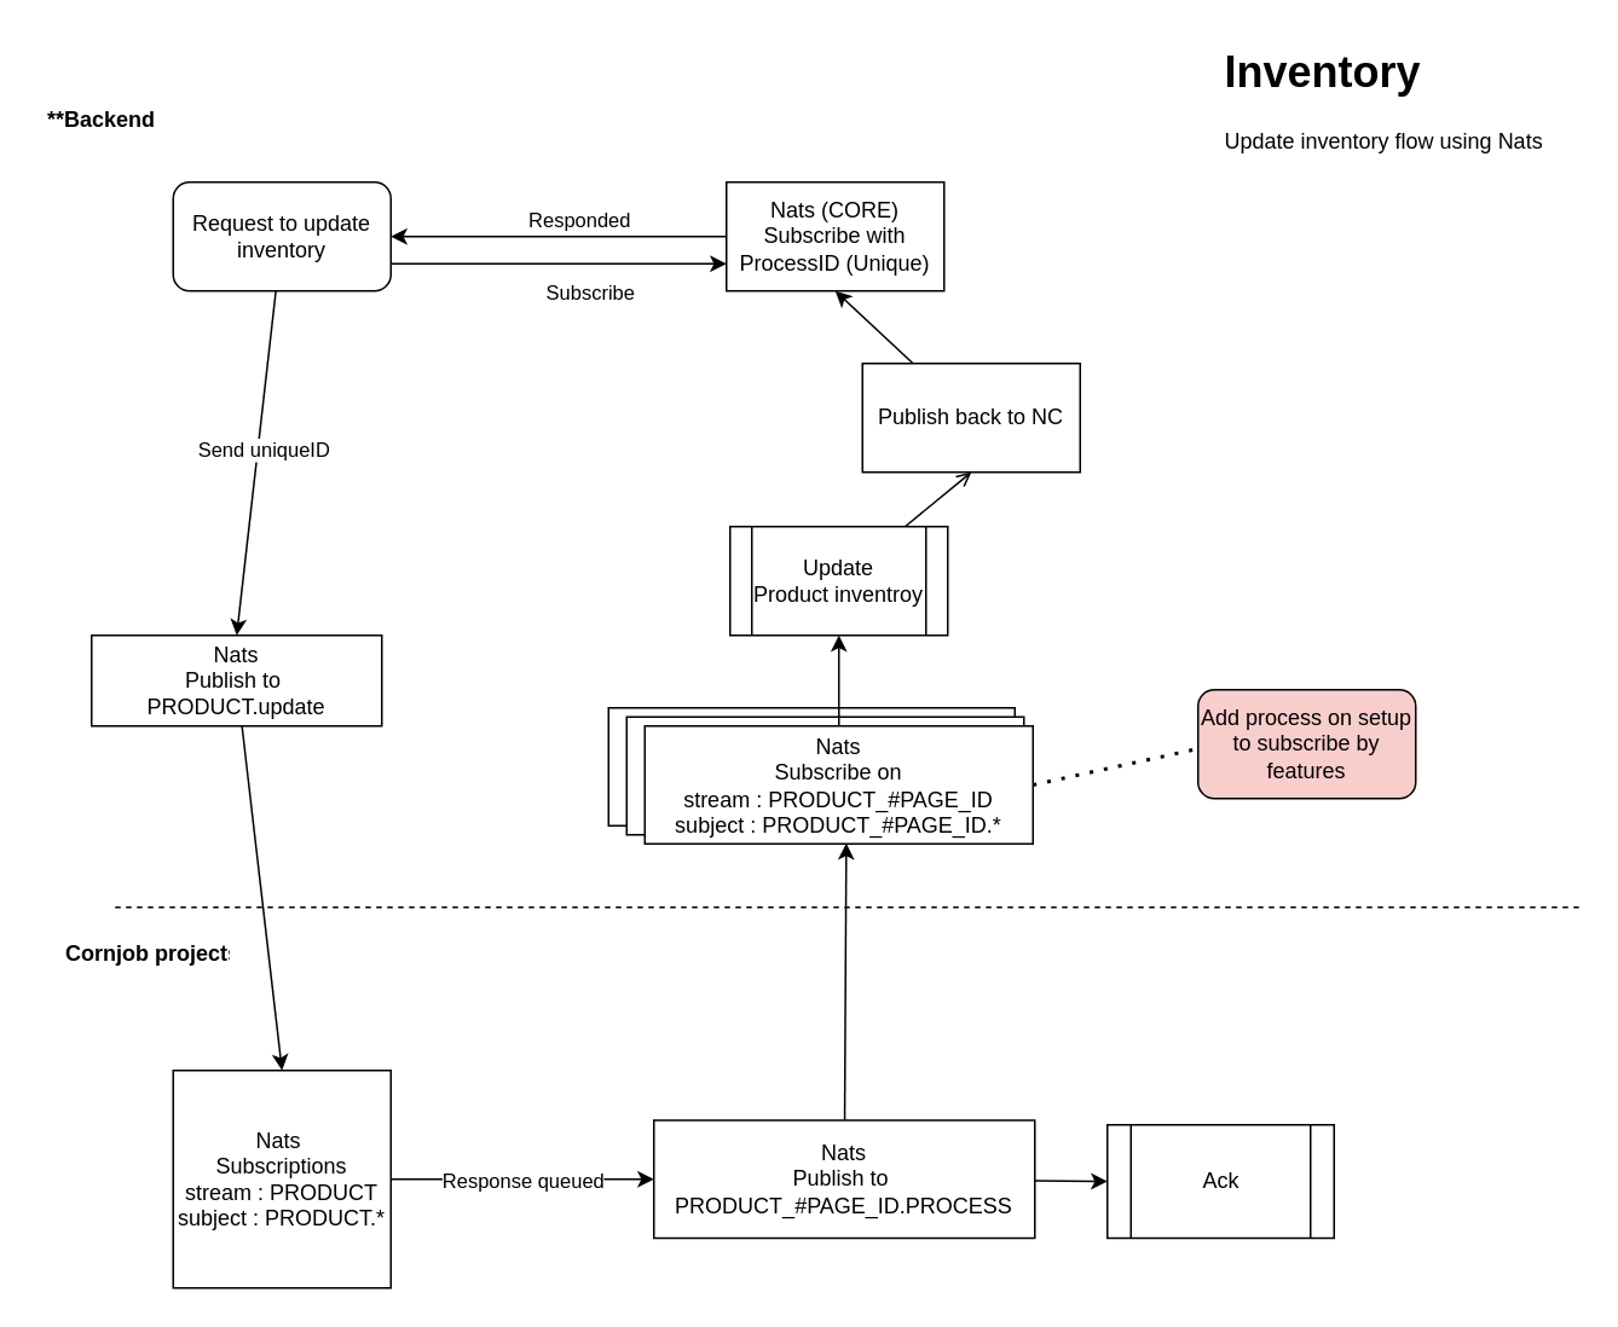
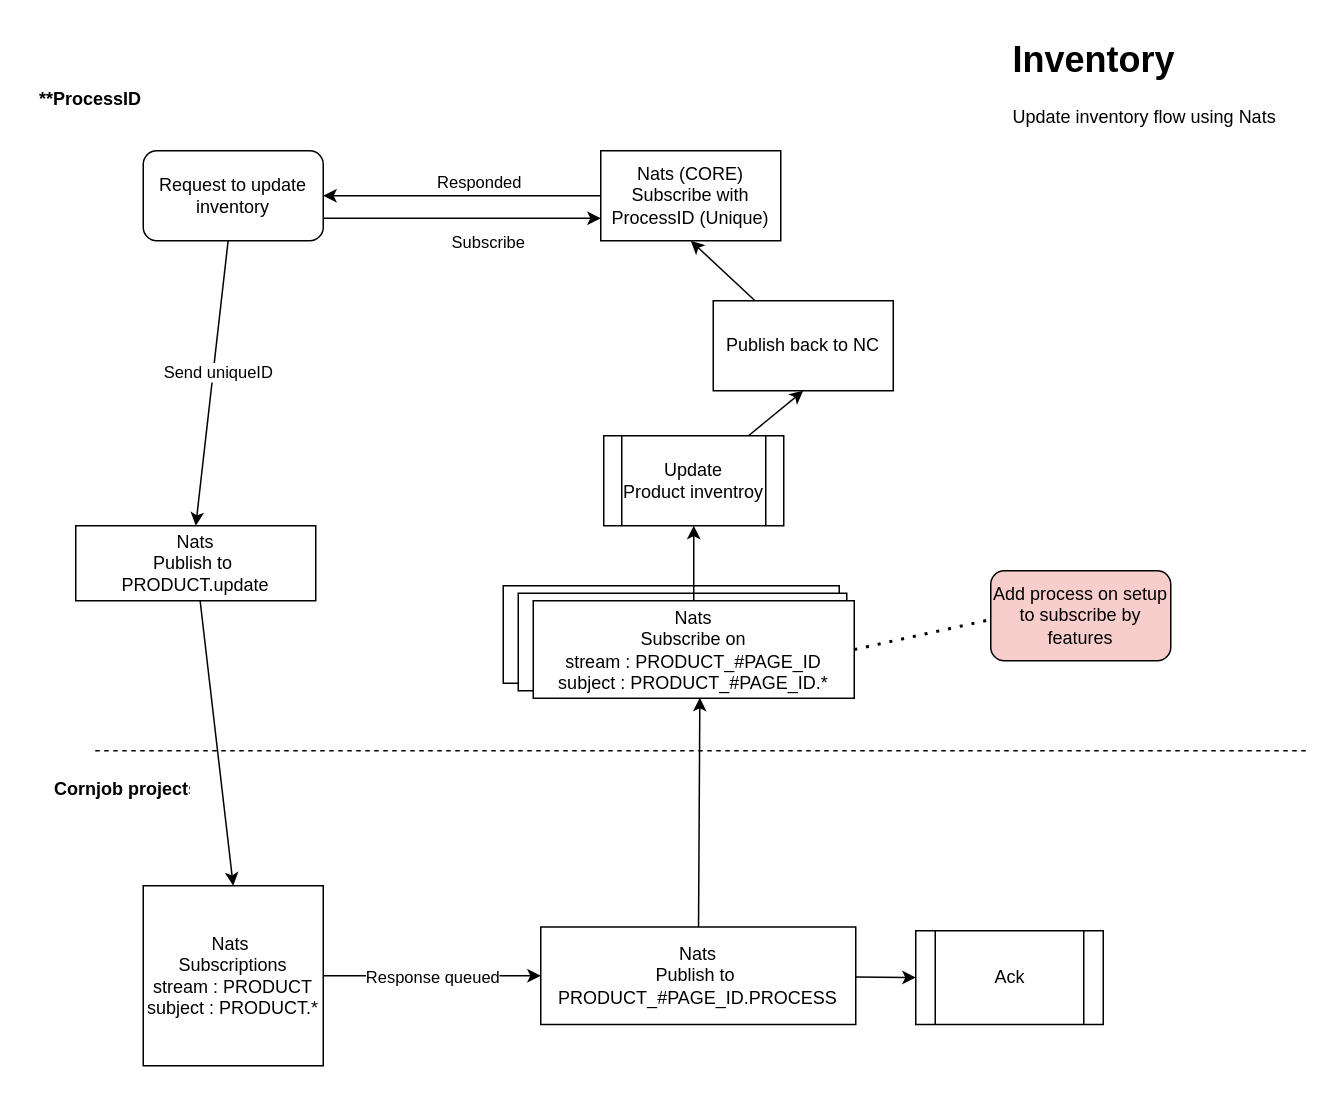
- <mxCell id="17" value="**Backend" style="text;strokeColor=none;fillColor=none;align=left;verticalAlign=middle;spacingLeft=4;spacingRight=4;overflow=hidden;points=[[0,0.5],[1,0.5]];portConstraint=eastwest;rotatable=0;fontStyle=1" parent="1" vertex="1"><mxGeometry y="50" width="100" height="30" as="geometry" x="20" /></mxCell>
+ <mxCell id="17" value="**ProcessID" style="text;strokeColor=none;fillColor=none;align=left;verticalAlign=middle;spacingLeft=4;spacingRight=4;overflow=hidden;points=[[0,0.5],[1,0.5]];portConstraint=eastwest;rotatable=0;fontStyle=1" parent="1" vertex="1"><mxGeometry y="50" width="100" height="30" as="geometry" x="20" /></mxCell>
- <mxCell id="14" style="edgeStyle=none;html=1;entryX=0.5;entryY=1;entryDx=0;entryDy=0;endArrow=open;" edge="1" parent="1" source="15" target="30"><mxGeometry relative="1" as="geometry" /></mxCell>
+ <mxCell id="14" style="edgeStyle=none;html=1;entryX=0.5;entryY=1;entryDx=0;entryDy=0;" edge="1" parent="1" source="15" target="30"><mxGeometry relative="1" as="geometry" /></mxCell>
